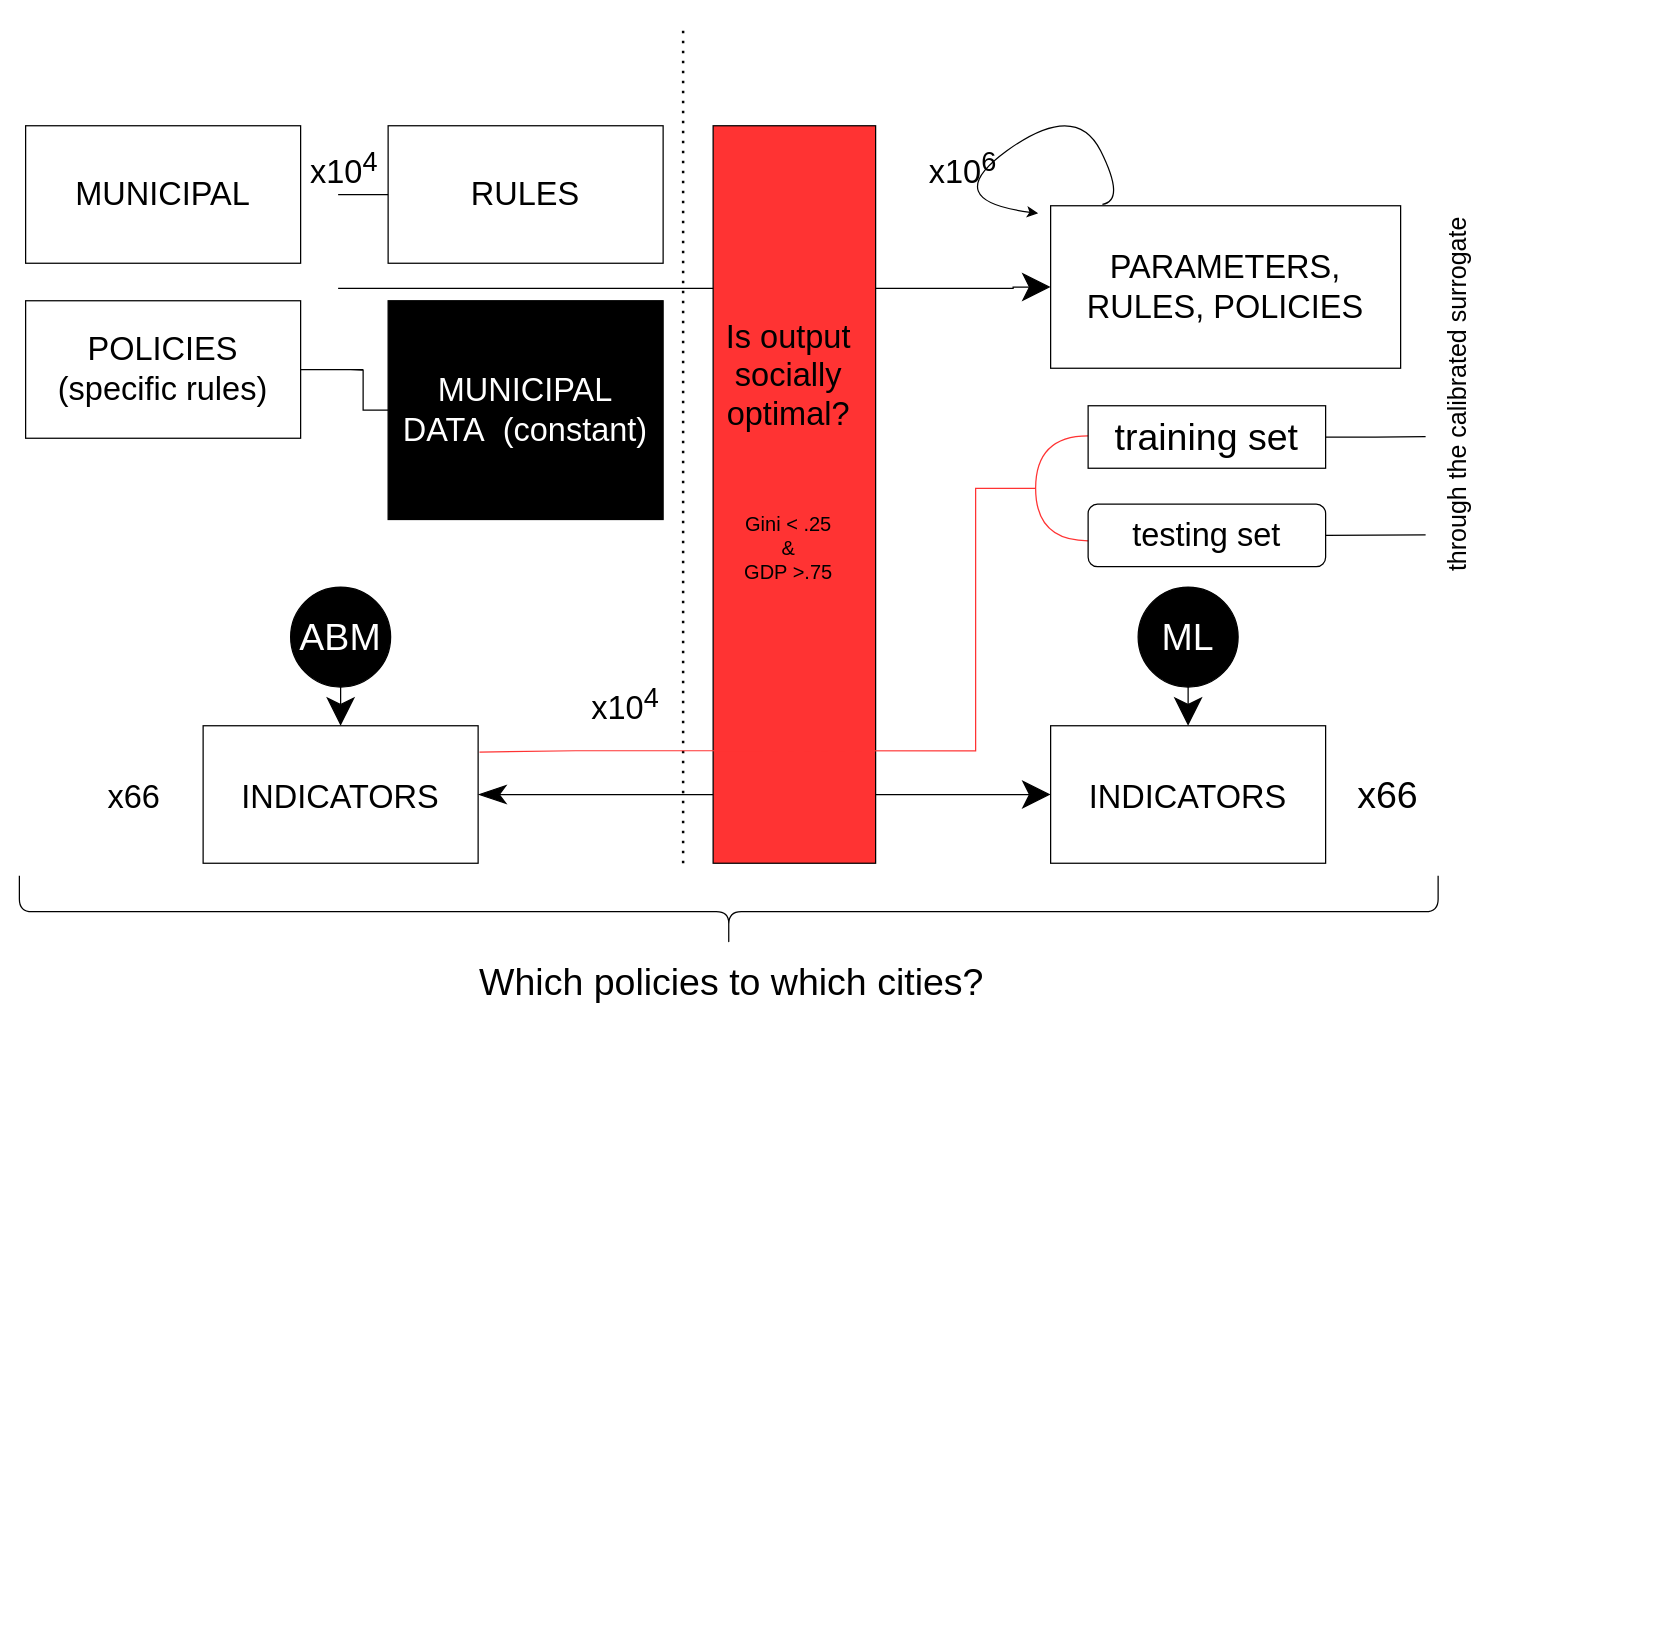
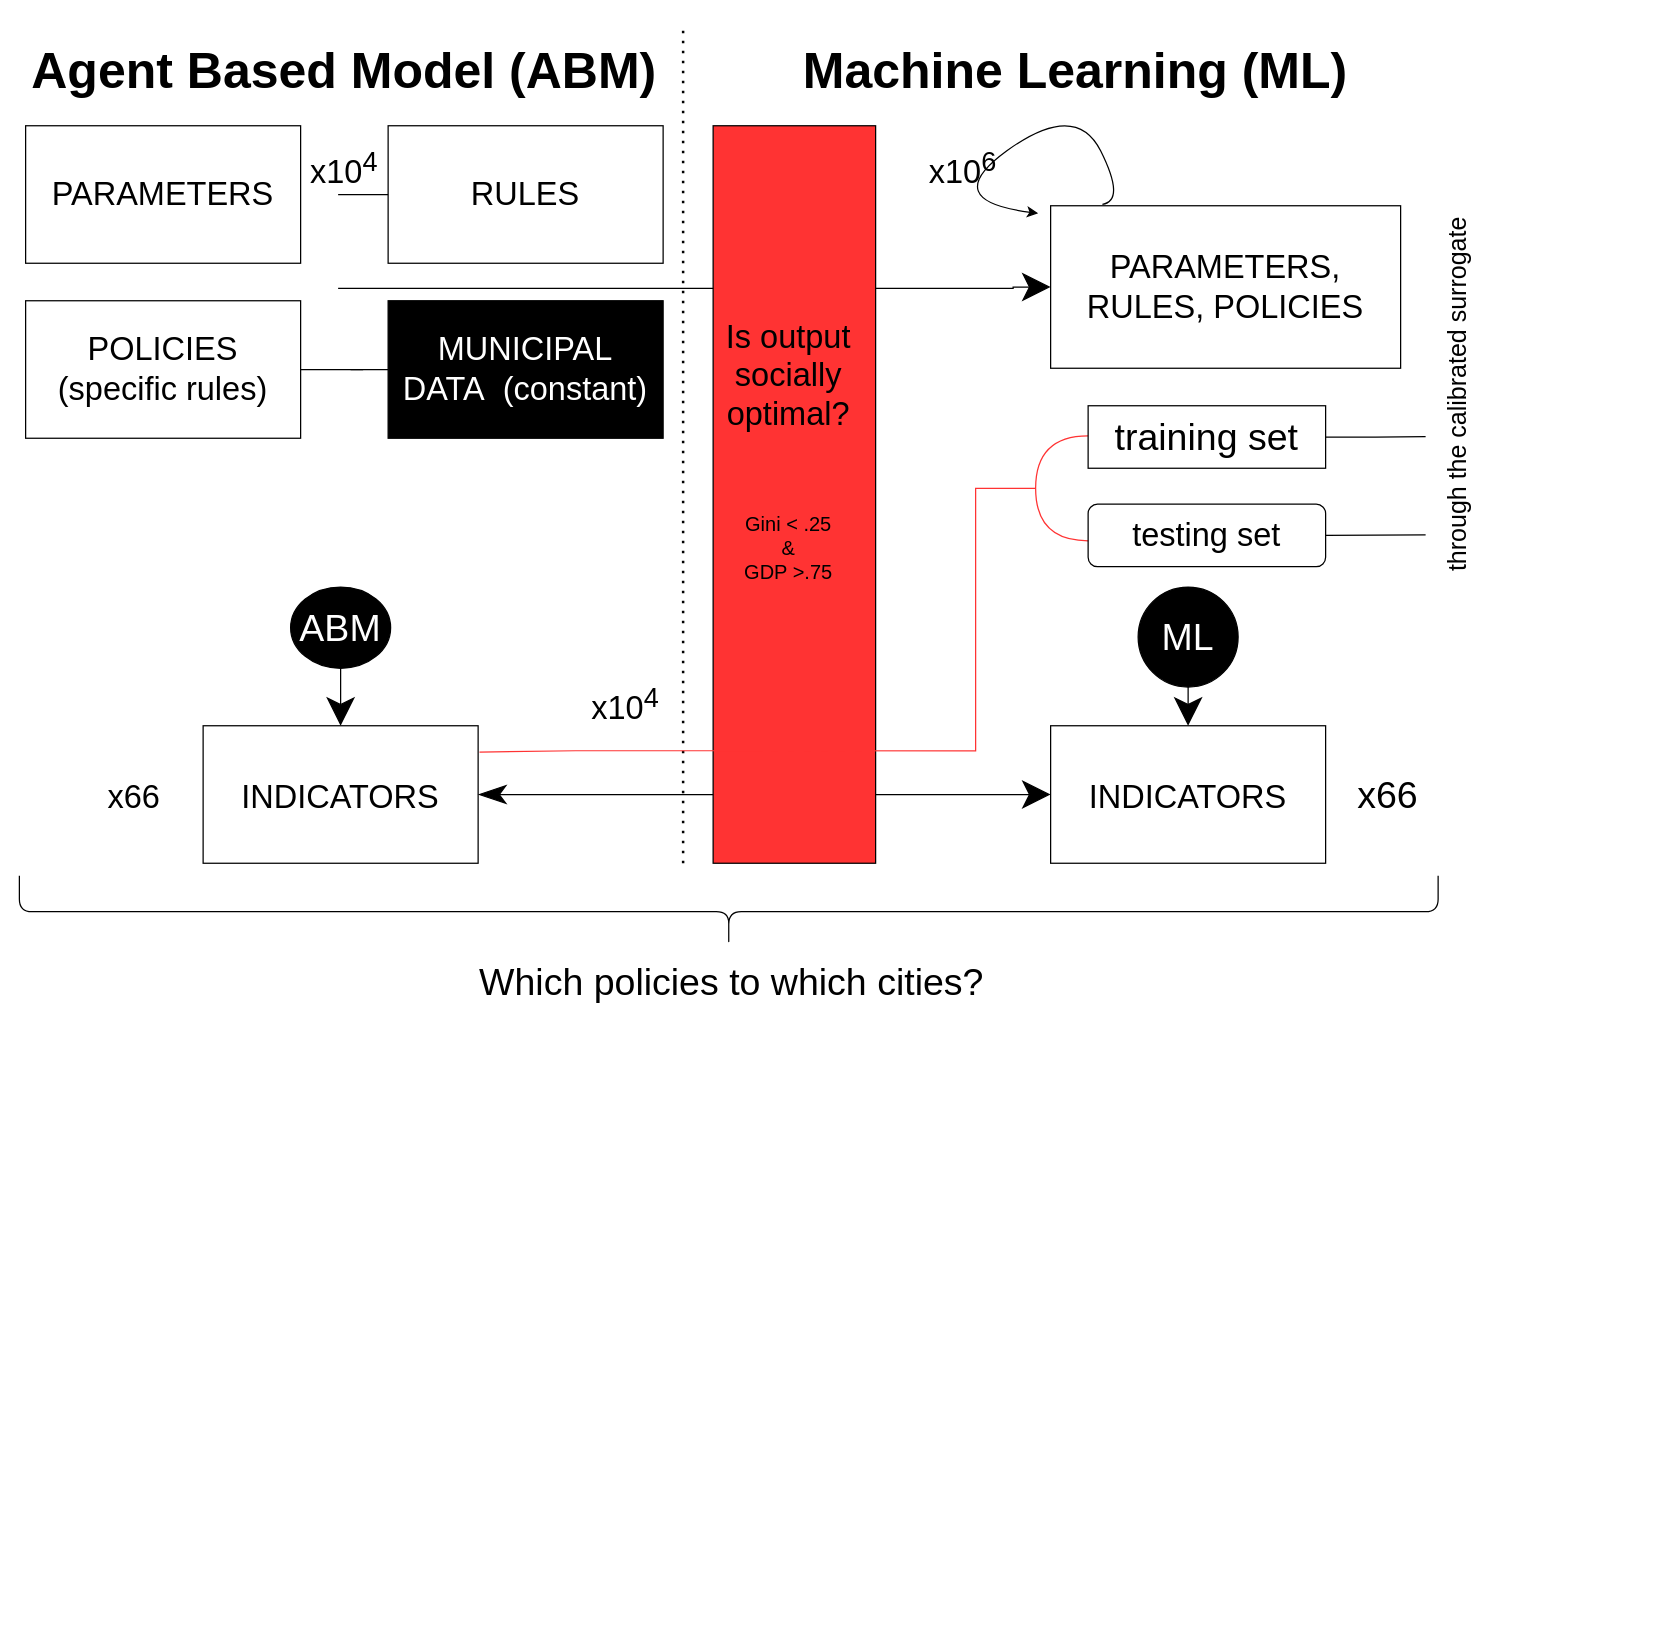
+ <mxCell id="4" value="&lt;font style=&quot;font-size: 40px&quot;&gt;&lt;b&gt;Agent Based Model (ABM)&lt;/b&gt;&lt;/font&gt;" style="text;html=1;strokeColor=none;fillColor=none;align=center;verticalAlign=middle;whiteSpace=wrap;rounded=0;fontSize=30;" parent="1" vertex="1"><mxGeometry x="20" y="20" width="510" height="70" as="geometry" /></mxCell>
+ <mxCell id="2" value="&lt;font style=&quot;font-size: 40px&quot;&gt;&lt;b&gt;Machine Learning (ML)&lt;/b&gt;&lt;/font&gt;" style="text;html=1;strokeColor=none;fillColor=none;align=center;verticalAlign=middle;whiteSpace=wrap;rounded=0;fontSize=30;" parent="1" vertex="1"><mxGeometry x="640" y="20" width="440" height="70" as="geometry" /></mxCell>
- <mxCell id="5" value="&lt;font style=&quot;font-size: 26px&quot;&gt;MUNICIPAL&lt;/font&gt;" style="rounded=0;whiteSpace=wrap;html=1;fillColor=none;" parent="1" vertex="1"><mxGeometry x="20" y="100" width="220" height="110" as="geometry" /></mxCell>
+ <mxCell id="5" value="&lt;font style=&quot;font-size: 26px&quot;&gt;PARAMETERS&lt;/font&gt;" style="rounded=0;whiteSpace=wrap;html=1;fillColor=none;" parent="1" vertex="1"><mxGeometry x="20" y="100" width="220" height="110" as="geometry" /></mxCell>
- <mxCell id="12" value="&lt;font style=&quot;font-size: 26px&quot;&gt;&lt;font color=&quot;#ffffff&quot;&gt;MUNICIPAL DATA&amp;nbsp; (constant)&lt;/font&gt;&lt;br&gt;&lt;/font&gt;" style="rounded=0;whiteSpace=wrap;html=1;fillColor=#000000;" parent="1" vertex="1"><mxGeometry x="310" y="240" width="220" height="175" as="geometry" /></mxCell>
+ <mxCell id="12" value="&lt;font style=&quot;font-size: 26px&quot;&gt;&lt;font color=&quot;#ffffff&quot;&gt;MUNICIPAL DATA&amp;nbsp; (constant)&lt;/font&gt;&lt;br&gt;&lt;/font&gt;" style="rounded=0;whiteSpace=wrap;html=1;fillColor=#000000;" parent="1" vertex="1"><mxGeometry x="310" y="240" width="220" height="110" as="geometry" /></mxCell>
- <mxCell id="20" value="&lt;font color=&quot;#ffffff&quot;&gt;ABM&lt;/font&gt;" style="ellipse;shape=doubleEllipse;whiteSpace=wrap;html=1;aspect=fixed;fontSize=30;fontColor=#000000;fillColor=#000000;gradientDirection=north;" parent="1" vertex="1"><mxGeometry x="232" y="469" width="80" height="80" as="geometry" /></mxCell>
+ <mxCell id="20" value="&lt;font color=&quot;#ffffff&quot;&gt;ABM&lt;/font&gt;" style="ellipse;shape=doubleEllipse;whiteSpace=wrap;html=1;aspect=fixed;fontSize=30;fontColor=#000000;fillColor=#000000;gradientDirection=north;" parent="1" vertex="1"><mxGeometry x="232" y="469" width="80" height="65" as="geometry" /></mxCell>
